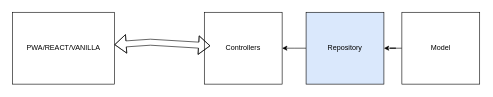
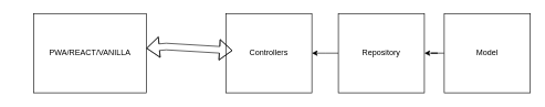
- <mxCell id="7" value="PWA/REACT/VANILLA" style="rounded=0;whiteSpace=wrap;html=1;" vertex="1" parent="1"><mxGeometry x="20" y="20" width="170" height="120" as="geometry" /></mxCell>
+ <mxCell id="7" value="PWA/REACT/VANILLA" style="rounded=0;whiteSpace=wrap;html=1;" vertex="1" parent="1"><mxGeometry x="50" y="20" width="170" height="120" as="geometry" /></mxCell>
- <mxCell id="5" value="Repository" style="rounded=0;whiteSpace=wrap;html=1;fillColor=#dae8fc;" vertex="1" parent="1"><mxGeometry x="510" y="20" width="130" height="120" as="geometry" /></mxCell>
+ <mxCell id="5" value="Repository" style="rounded=0;whiteSpace=wrap;html=1;" vertex="1" parent="1"><mxGeometry x="510" y="20" width="130" height="120" as="geometry" /></mxCell>
